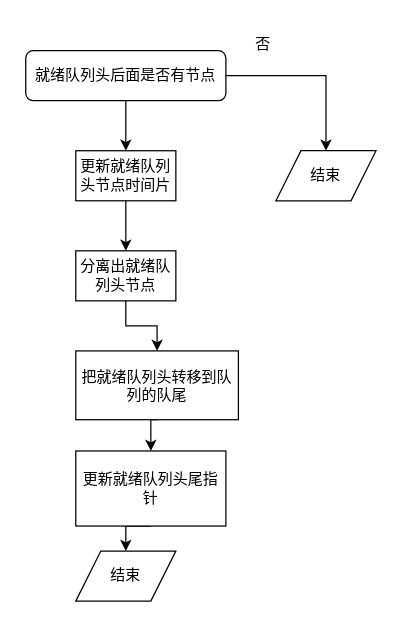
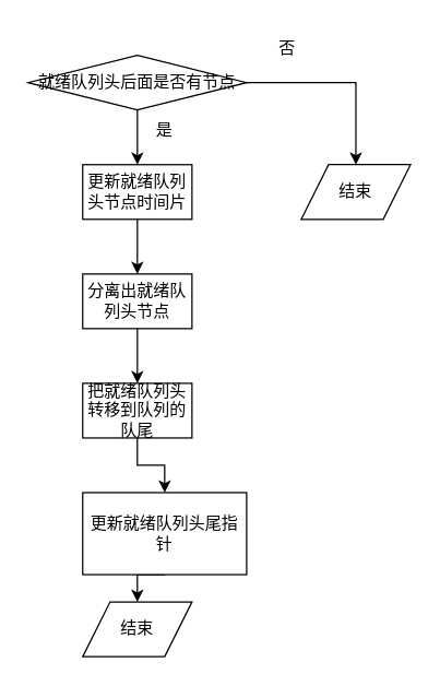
- <mxCell id="4" value="&lt;span style=&quot;&quot;&gt;就绪队列头后面是否有节点&lt;/span&gt;" style="whiteSpace=wrap;html=1;rounded=1;" vertex="1" parent="1"><mxGeometry x="20" y="40" width="160" height="40" as="geometry" /></mxCell>
+ <mxCell id="4" value="&lt;span style=&quot;&quot;&gt;就绪队列头后面是否有节点&lt;/span&gt;" style="rhombus;whiteSpace=wrap;html=1;" vertex="1" parent="1"><mxGeometry x="20" y="40" width="160" height="40" as="geometry" /></mxCell>
+ <mxCell id="16" value="是" style="text;html=1;strokeColor=none;fillColor=none;align=center;verticalAlign=middle;whiteSpace=wrap;rounded=0;" vertex="1" parent="1"><mxGeometry x="90" y="80" width="60" height="30" as="geometry" /></mxCell>
- <mxCell id="12" value="把就绪队列头转移到队列的队尾" style="rounded=0;whiteSpace=wrap;html=1;" vertex="1" parent="1"><mxGeometry x="60" y="280" width="130" height="55" as="geometry" /></mxCell>
+ <mxCell id="12" value="把就绪队列头转移到队列的队尾" style="rounded=0;whiteSpace=wrap;html=1;" vertex="1" parent="1"><mxGeometry x="60" y="280" width="80" height="40" as="geometry" /></mxCell>
